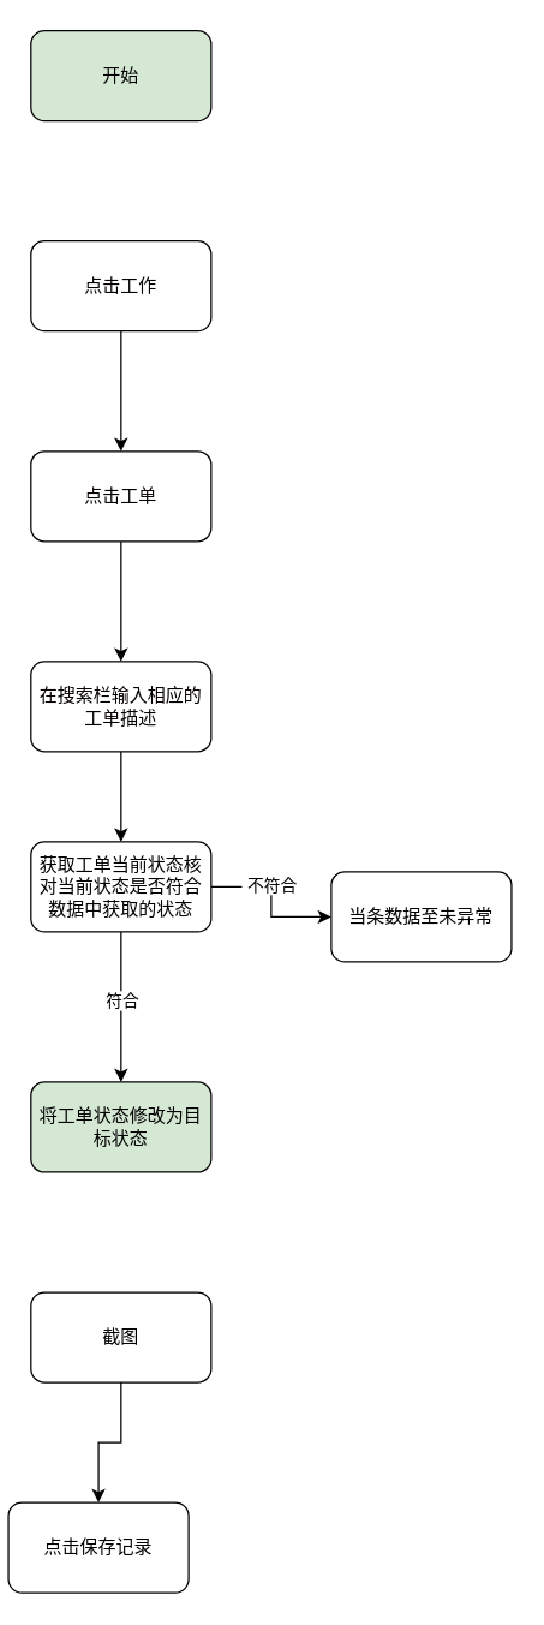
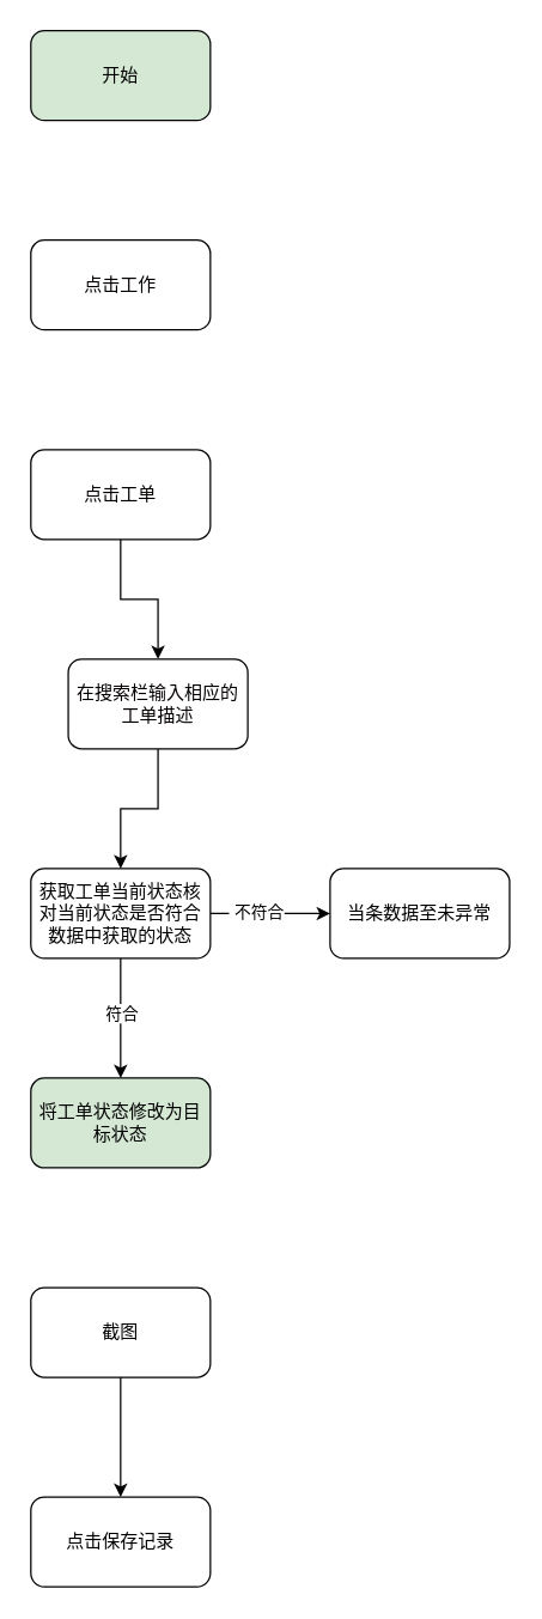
- <mxCell id="3" value="" style="edgeStyle=orthogonalEdgeStyle;rounded=0;orthogonalLoop=1;jettySize=auto;html=1;" edge="1" parent="1" source="4" target="6"><mxGeometry relative="1" as="geometry" /></mxCell>
- <mxCell id="8" value="&lt;font color=&quot;#050000&quot;&gt;在搜索栏输入相应的工单描述&lt;/font&gt;" style="rounded=1;whiteSpace=wrap;html=1;" vertex="1" parent="1"><mxGeometry x="20" y="440" width="120" height="60" as="geometry" /></mxCell>
+ <mxCell id="8" value="&lt;font color=&quot;#050000&quot;&gt;在搜索栏输入相应的工单描述&lt;/font&gt;" style="rounded=1;whiteSpace=wrap;html=1;" vertex="1" parent="1"><mxGeometry x="45" y="440" width="120" height="60" as="geometry" /></mxCell>
- <mxCell id="13" value="获取工单当前状态核对当前状态是否符合数据中获取的状态" style="rounded=1;whiteSpace=wrap;html=1;" vertex="1" parent="1"><mxGeometry x="20" y="560" width="120" height="60" as="geometry" /></mxCell>
+ <mxCell id="13" value="获取工单当前状态核对当前状态是否符合数据中获取的状态" style="rounded=1;whiteSpace=wrap;html=1;" vertex="1" parent="1"><mxGeometry x="20" y="580" width="120" height="60" as="geometry" /></mxCell>
- <mxCell id="18" value="点击保存记录" style="rounded=1;whiteSpace=wrap;html=1;" vertex="1" parent="1"><mxGeometry x="5" y="1000" width="120" height="60" as="geometry" /></mxCell>
+ <mxCell id="18" value="点击保存记录" style="rounded=1;whiteSpace=wrap;html=1;" vertex="1" parent="1"><mxGeometry x="20" y="1000" width="120" height="60" as="geometry" /></mxCell>
